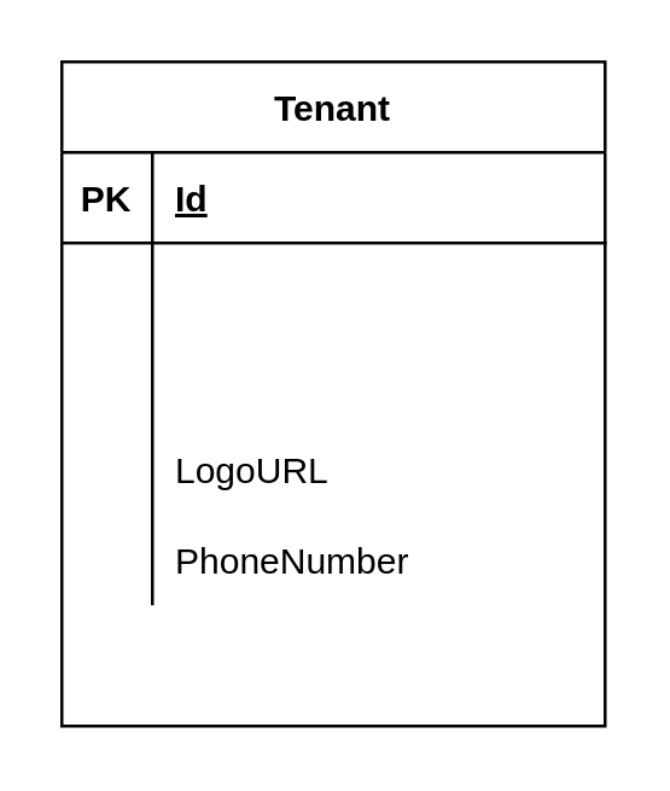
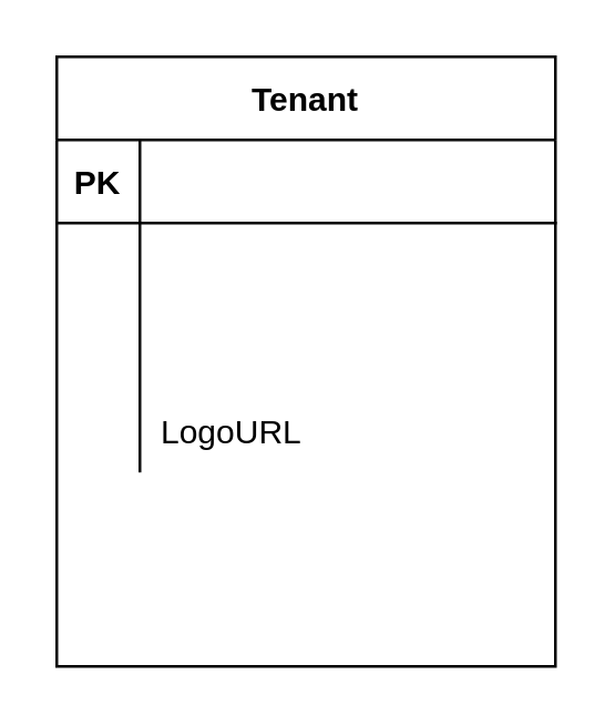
- <mxCell id="5" value="Id" style="shape=partialRectangle;connectable=0;fillColor=none;top=0;left=0;bottom=0;right=0;align=left;spacingLeft=6;fontStyle=5;overflow=hidden;" parent="3" vertex="1"><mxGeometry x="30" width="150" height="30" as="geometry" /></mxCell>
- <mxCell id="15" value="PhoneNumber" style="shape=partialRectangle;connectable=0;fillColor=none;top=0;left=0;bottom=0;right=0;align=left;spacingLeft=6;overflow=hidden;" parent="13" vertex="1"><mxGeometry x="30" width="150" height="30" as="geometry" /></mxCell>
